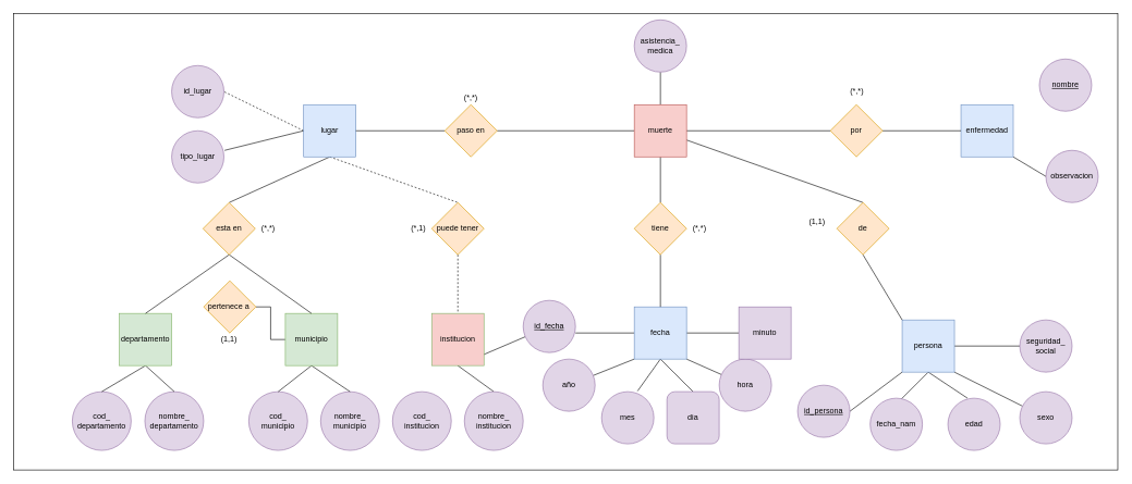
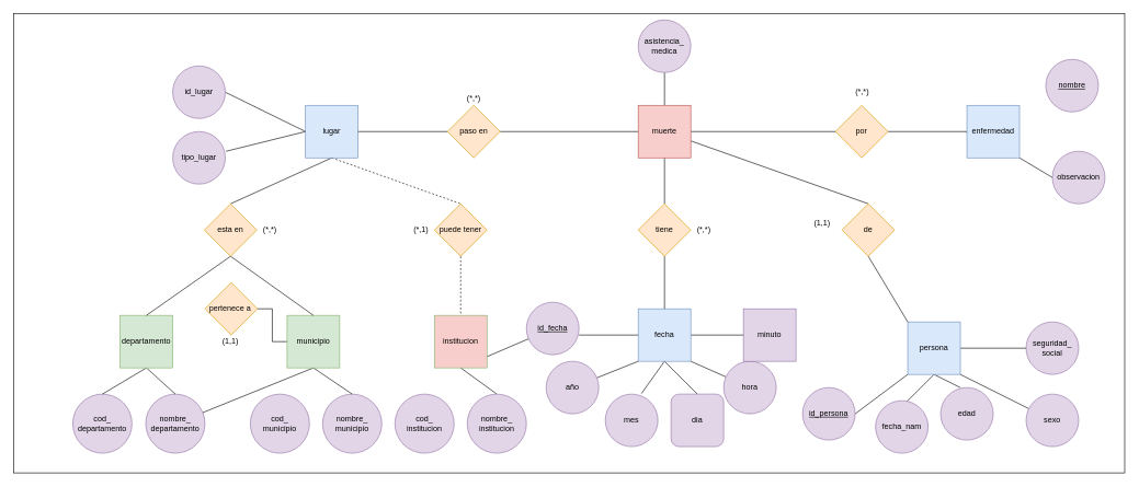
- <mxCell id="3" style="edgeStyle=none;rounded=0;orthogonalLoop=1;jettySize=auto;html=1;exitX=0;exitY=0.5;exitDx=0;exitDy=0;entryX=1;entryY=0.5;entryDx=0;entryDy=0;endArrow=none;endFill=0;dashed=1;" parent="1" source="7" target="8" edge="1"><mxGeometry relative="1" as="geometry" /></mxCell>
+ <mxCell id="3" style="edgeStyle=none;rounded=0;orthogonalLoop=1;jettySize=auto;html=1;exitX=0;exitY=0.5;exitDx=0;exitDy=0;entryX=1;entryY=0.5;entryDx=0;entryDy=0;endArrow=none;endFill=0;" parent="1" source="7" target="8" edge="1"><mxGeometry relative="1" as="geometry" /></mxCell>
- <mxCell id="18" style="edgeStyle=none;rounded=0;orthogonalLoop=1;jettySize=auto;html=1;exitX=0.5;exitY=1;exitDx=0;exitDy=0;entryX=0.5;entryY=0;entryDx=0;entryDy=0;endArrow=none;endFill=0;" parent="1" source="19" target="11" edge="1"><mxGeometry relative="1" as="geometry" /></mxCell>
+ <mxCell id="18" style="edgeStyle=none;rounded=0;orthogonalLoop=1;jettySize=auto;html=1;exitX=0.5;exitY=1;exitDx=0;exitDy=0;endArrow=none;endFill=0;" parent="1" source="19" target="10" edge="1"><mxGeometry relative="1" as="geometry" /></mxCell>
- <mxCell id="54" value="edad" style="ellipse;whiteSpace=wrap;html=1;aspect=fixed;fillColor=#e1d5e7;strokeColor=#9673a6;" parent="1" vertex="1"><mxGeometry x="1450" y="610" width="80" height="80" as="geometry" /></mxCell>
+ <mxCell id="54" value="edad" style="ellipse;whiteSpace=wrap;html=1;aspect=fixed;fillColor=#e1d5e7;strokeColor=#9673a6;" parent="1" vertex="1"><mxGeometry x="1430" y="590" width="80" height="80" as="geometry" /></mxCell>
